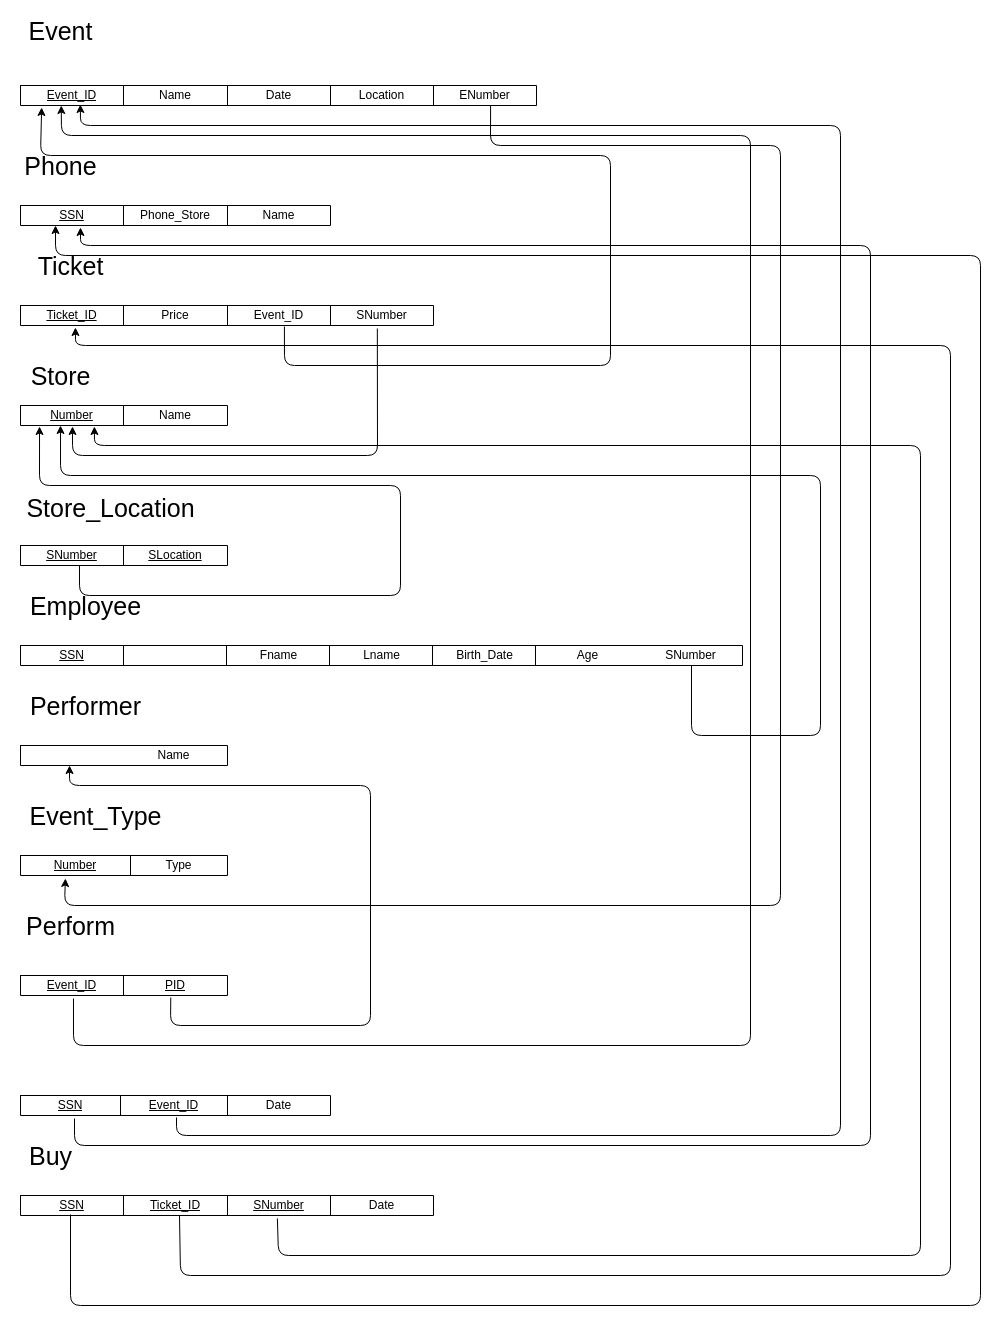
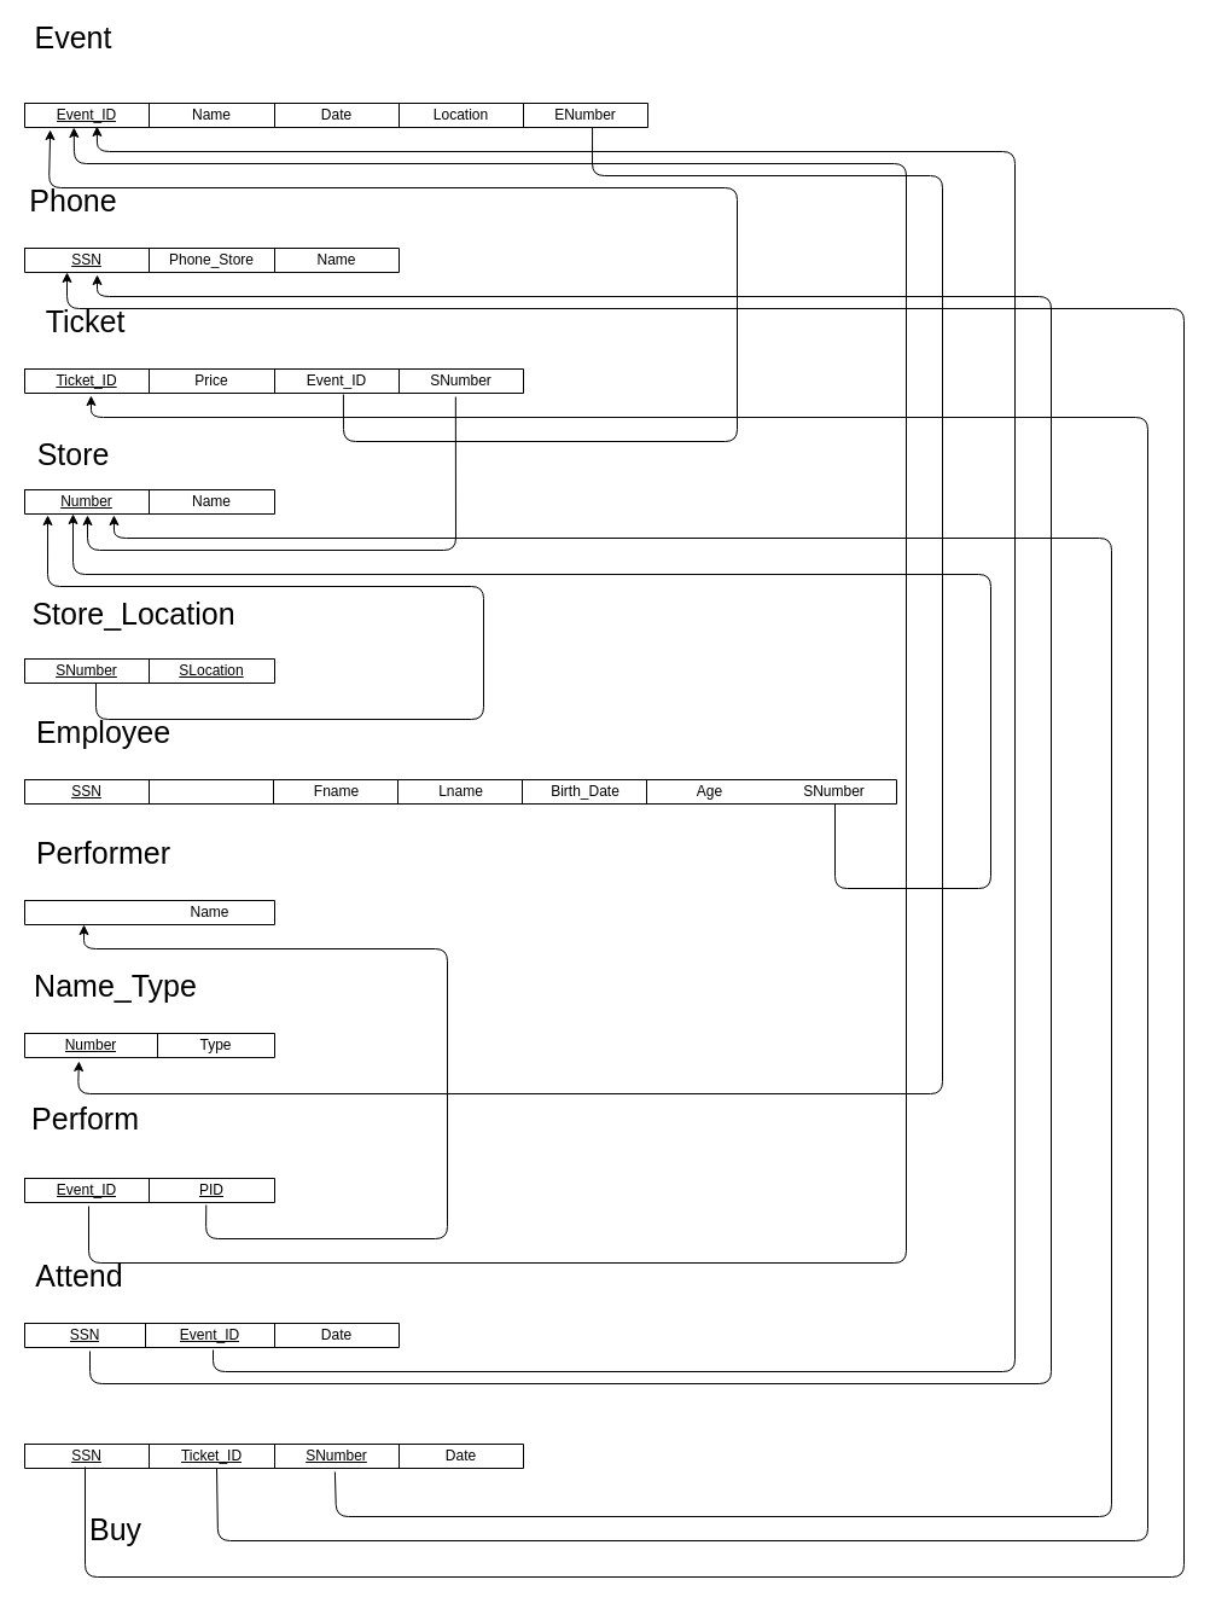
- <mxCell id="51" value="Event_Type" style="text;html=1;align=center;verticalAlign=middle;resizable=0;points=[];autosize=1;fontSize=25;" parent="1" vertex="1"><mxGeometry x="20" y="795" width="150" height="40" as="geometry" /></mxCell>
+ <mxCell id="51" value="Name_Type" style="text;html=1;align=center;verticalAlign=middle;resizable=0;points=[];autosize=1;fontSize=25;" parent="1" vertex="1"><mxGeometry x="20" y="795" width="150" height="40" as="geometry" /></mxCell>
+ <mxCell id="70" value="Attend" style="text;html=1;align=center;verticalAlign=middle;resizable=0;points=[];autosize=1;fontSize=25;" parent="1" vertex="1"><mxGeometry x="20" y="1035" width="90" height="40" as="geometry" /></mxCell>
- <mxCell id="73" value="Buy" style="text;html=1;align=center;verticalAlign=middle;resizable=0;points=[];autosize=1;fontSize=25;" parent="1" vertex="1"><mxGeometry x="20" y="1135" width="60" height="40" as="geometry" /></mxCell>
+ <mxCell id="73" value="Buy" style="text;html=1;align=center;verticalAlign=middle;resizable=0;points=[];autosize=1;fontSize=25;" parent="1" vertex="1"><mxGeometry x="65" y="1245" width="60" height="40" as="geometry" /></mxCell>
